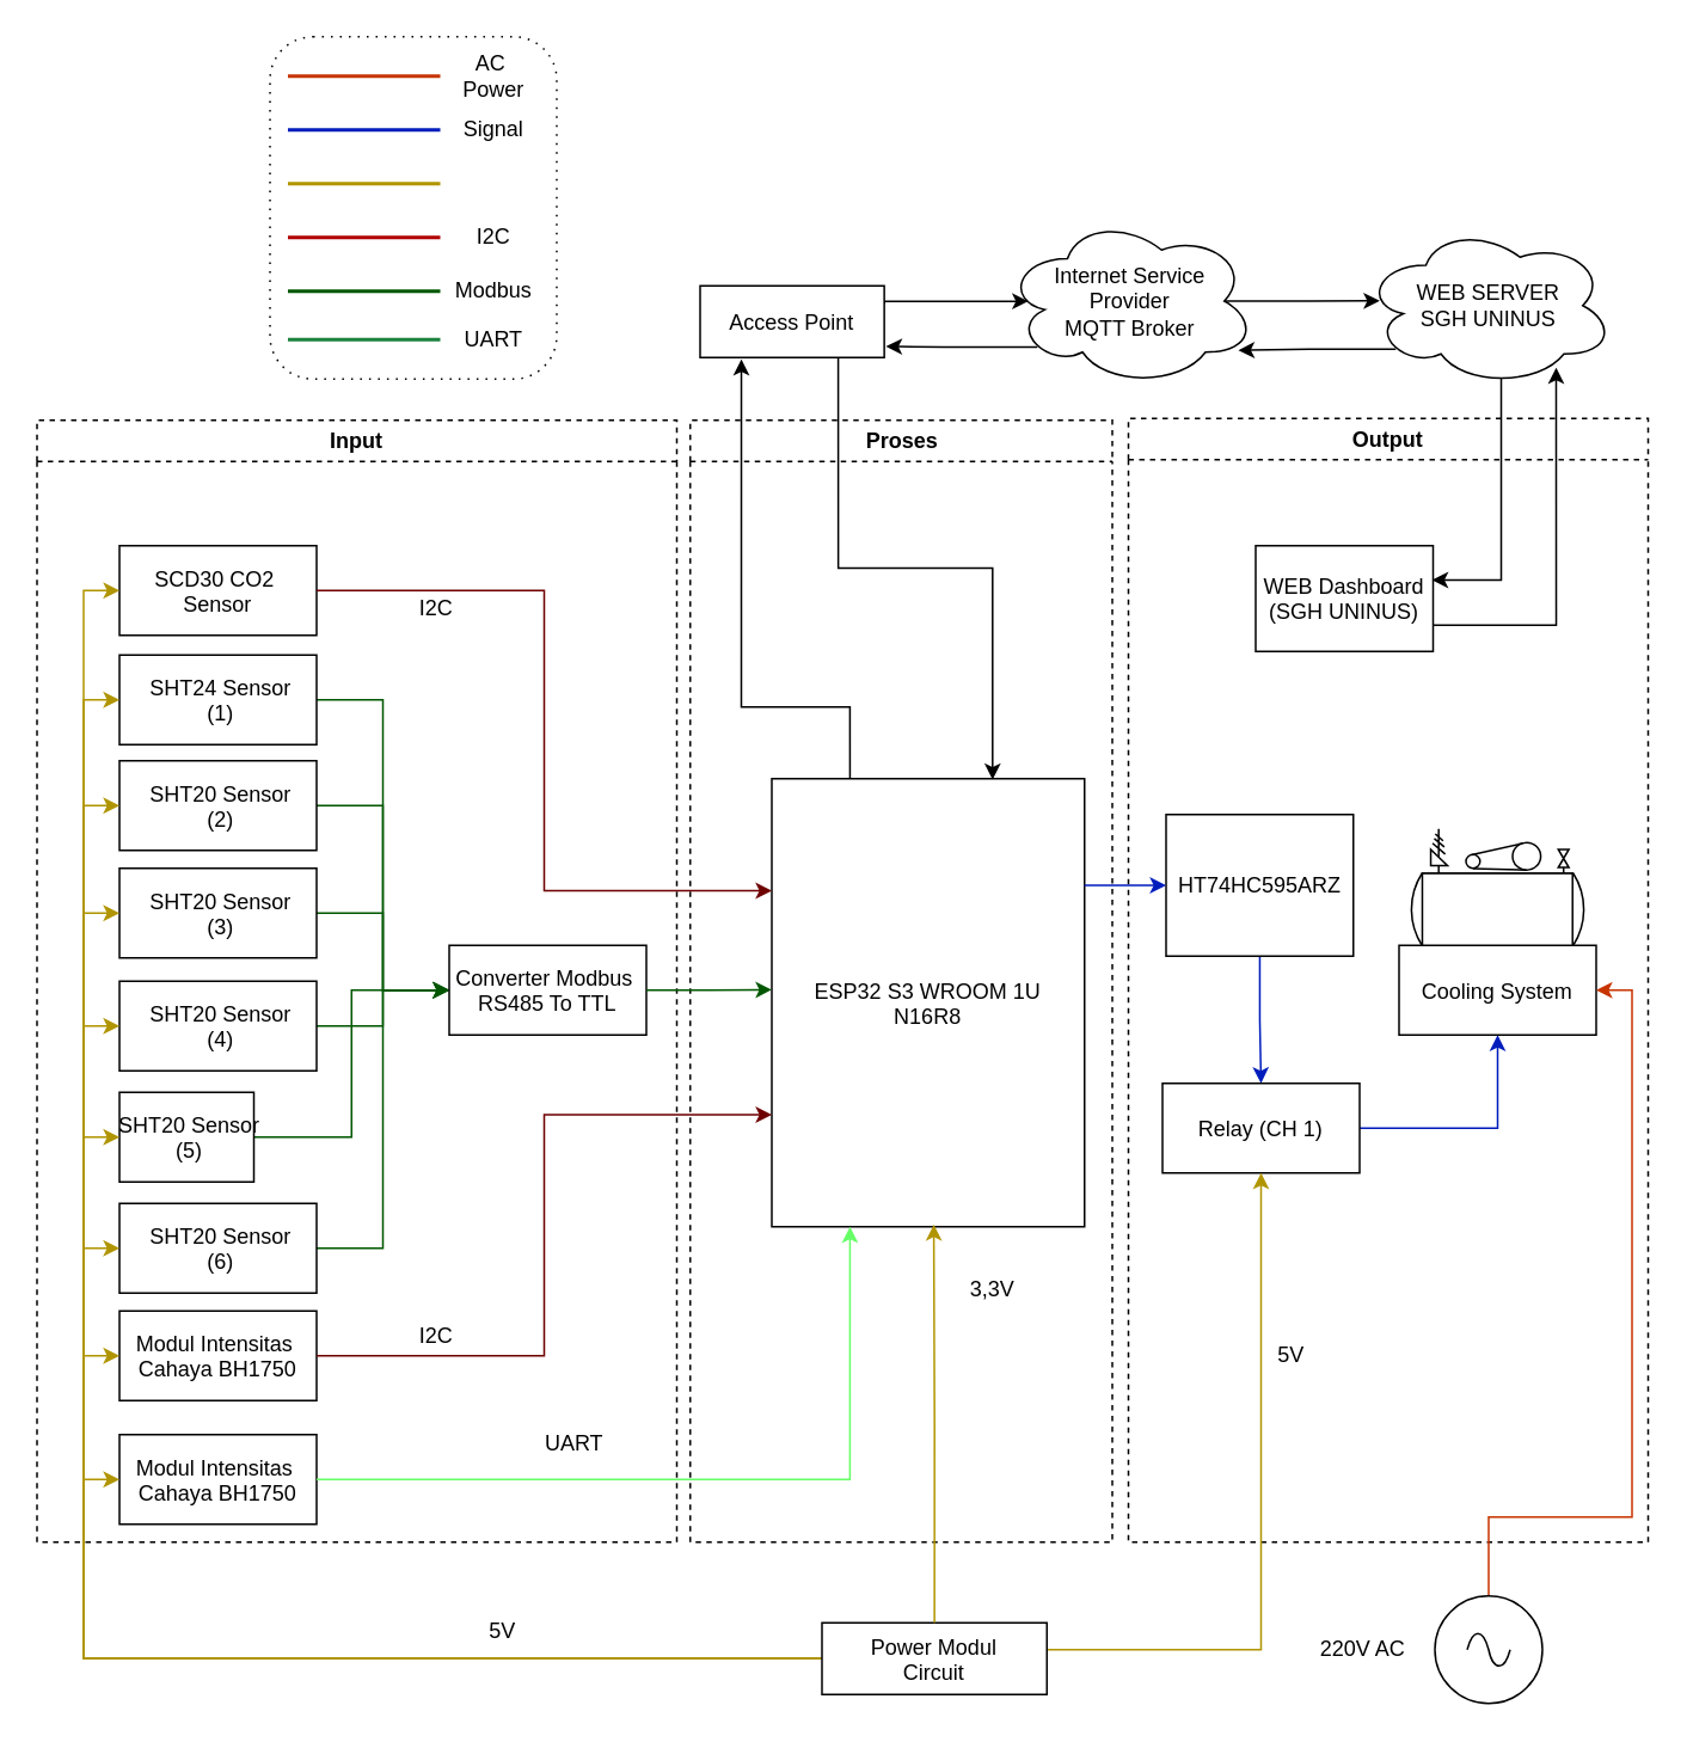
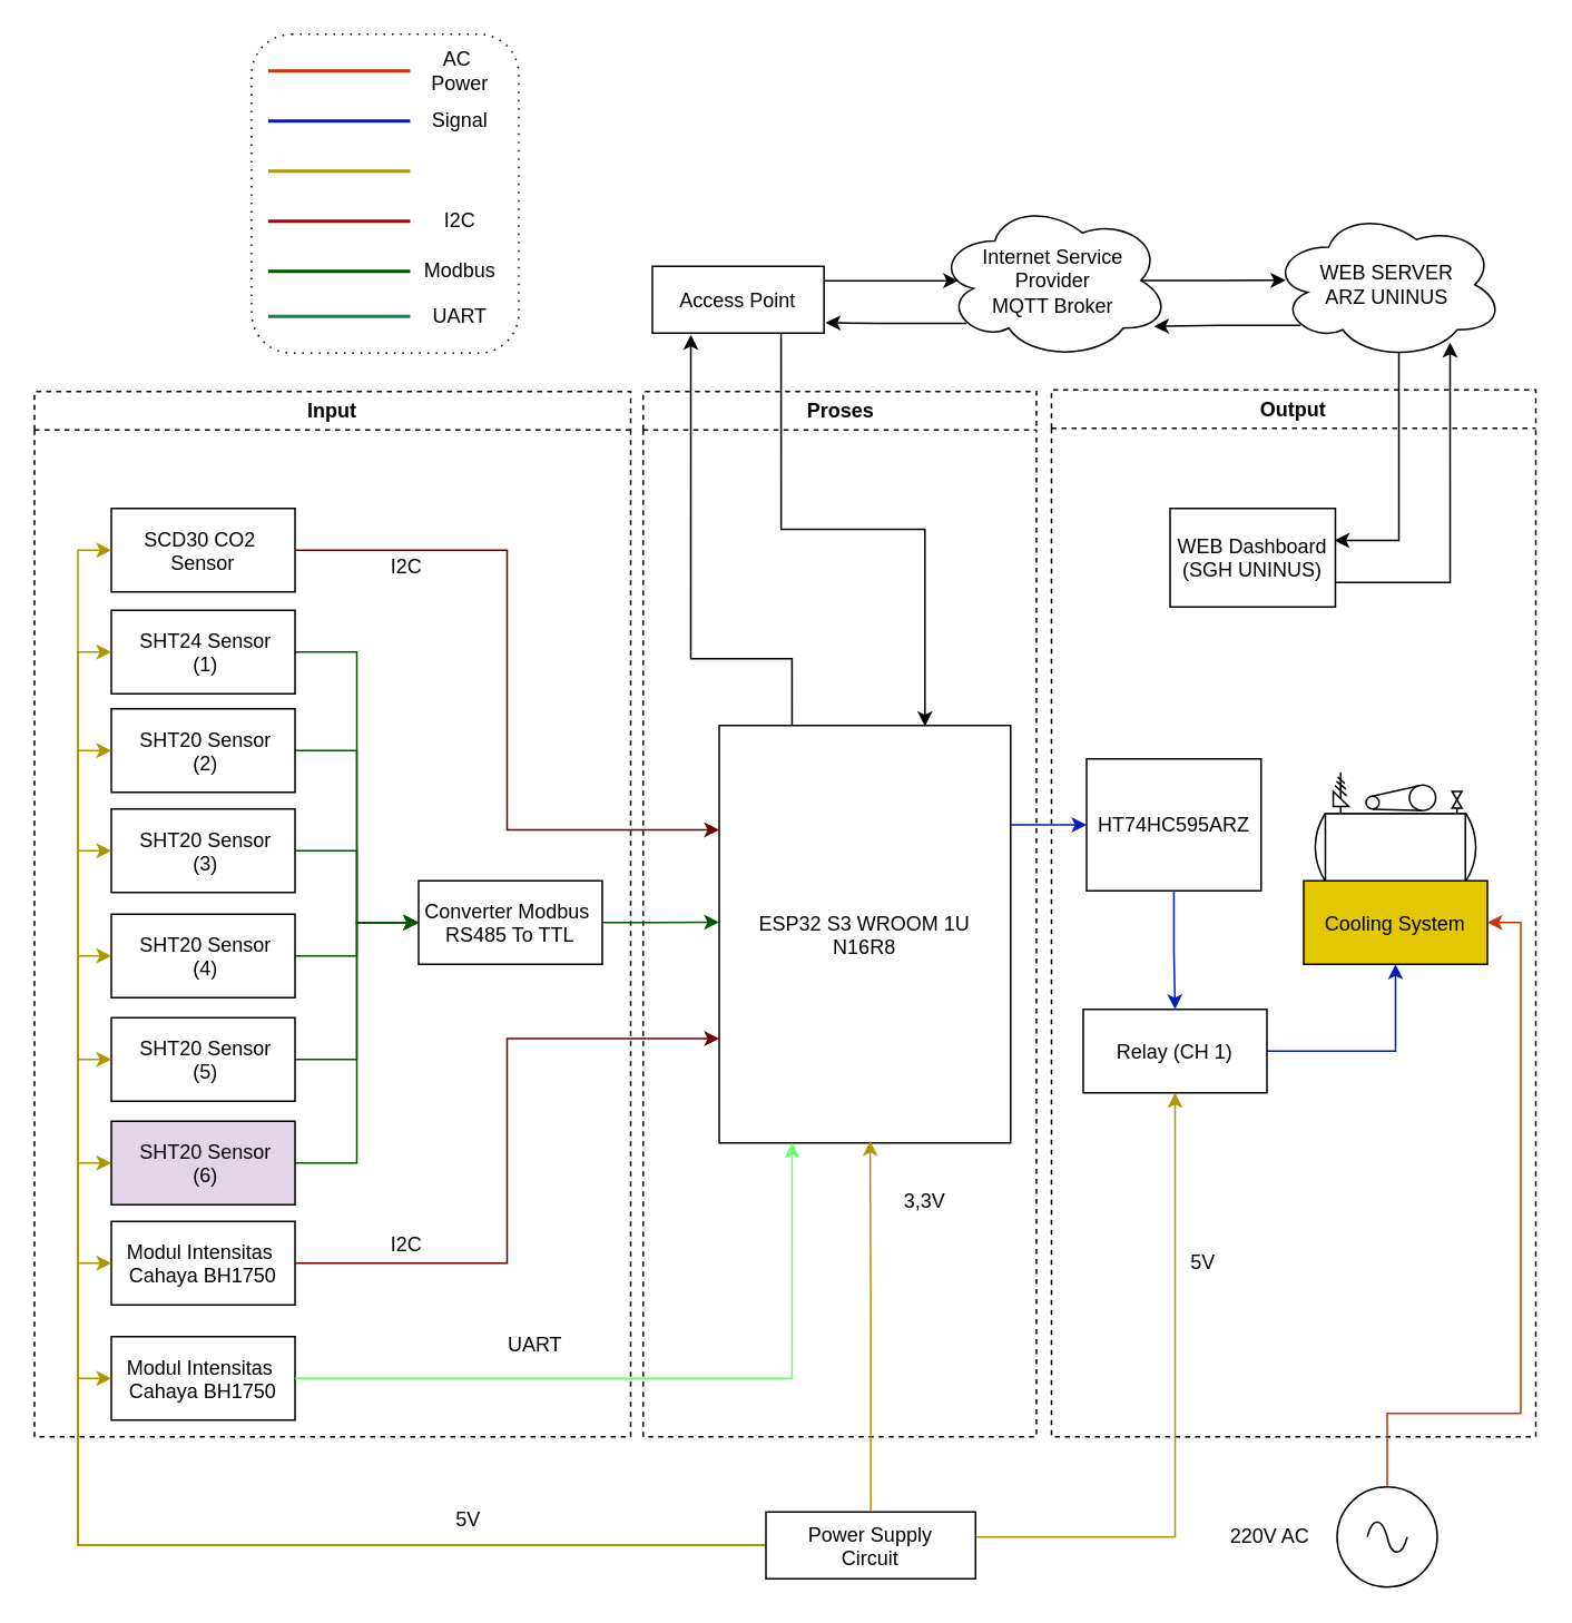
- <mxCell id="53" value="WEB SERVER&lt;div&gt;SGH UNINUS&lt;/div&gt;" style="ellipse;shape=cloud;whiteSpace=wrap;html=1;align=center;" parent="1" vertex="1"><mxGeometry x="760" y="125" width="140" height="90" as="geometry" /></mxCell>
+ <mxCell id="53" value="WEB SERVER&lt;div&gt;ARZ UNINUS&lt;/div&gt;" style="ellipse;shape=cloud;whiteSpace=wrap;html=1;align=center;" parent="1" vertex="1"><mxGeometry x="760" y="125" width="140" height="90" as="geometry" /></mxCell>
- <mxCell id="32" value="Cooling System" style="" parent="26" vertex="1"><mxGeometry x="151" y="294" width="110" height="50" as="geometry" /></mxCell>
+ <mxCell id="32" value="Cooling System" style="fillColor=#e3c800;" parent="26" vertex="1"><mxGeometry x="151" y="294" width="110" height="50" as="geometry" /></mxCell>
- <mxCell id="14" value=" SHT20 Sensor&#10; (5)" style="" parent="3" vertex="1"><mxGeometry x="46" y="375" width="75" height="50" as="geometry" /></mxCell>
+ <mxCell id="14" value=" SHT20 Sensor&#10; (5)" style="" parent="3" vertex="1"><mxGeometry x="46" y="375" width="110" height="50" as="geometry" /></mxCell>
- <mxCell id="16" value=" SHT20 Sensor&#10; (6)" style="" parent="3" vertex="1"><mxGeometry x="46" y="437" width="110" height="50" as="geometry" /></mxCell>
+ <mxCell id="16" value=" SHT20 Sensor&#10; (6)" style="fillColor=#e1d5e7;" parent="3" vertex="1"><mxGeometry x="46" y="437" width="110" height="50" as="geometry" /></mxCell>
- <mxCell id="45" value="Power Modul &#10;Circuit" style="" parent="1" vertex="1"><mxGeometry x="458" y="905" width="125.5" height="40" as="geometry" /></mxCell>
+ <mxCell id="45" value="Power Supply &#10;Circuit" style="" parent="1" vertex="1"><mxGeometry x="458" y="905" width="125.5" height="40" as="geometry" /></mxCell>
